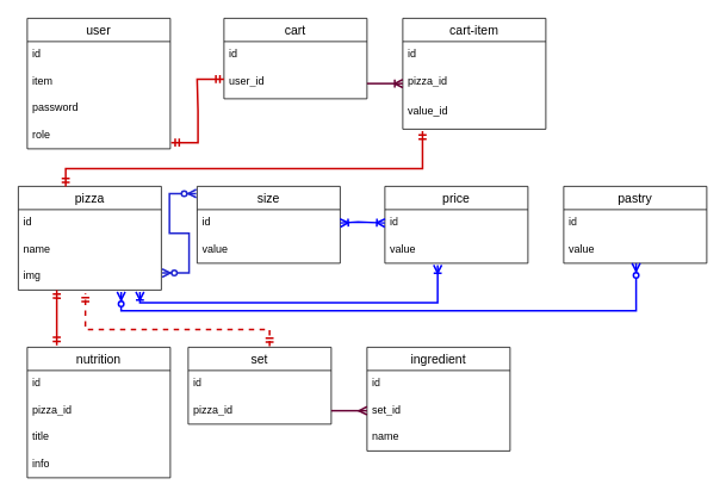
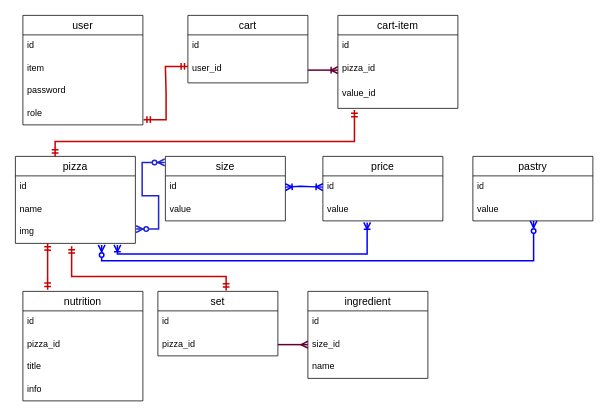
- <mxCell id="45" value="" style="edgeStyle=orthogonalEdgeStyle;fontSize=12;html=1;endArrow=ERmandOne;startArrow=ERmandOne;rounded=0;entryX=0.469;entryY=1.133;entryDx=0;entryDy=0;entryPerimeter=0;exitX=0.569;exitY=-0.014;exitDx=0;exitDy=0;exitPerimeter=0;strokeWidth=2;strokeColor=#CC0000;dashed=1;" edge="1" parent="1" source="42" target="14"><mxGeometry width="100" height="100" relative="1" as="geometry"><mxPoint x="350" y="368" as="sourcePoint" /><mxPoint x="450" y="268" as="targetPoint" /><Array as="points"><mxPoint x="301" y="368" /><mxPoint x="95" y="368" /></Array></mxGeometry></mxCell>
+ <mxCell id="45" value="" style="edgeStyle=orthogonalEdgeStyle;fontSize=12;html=1;endArrow=ERmandOne;startArrow=ERmandOne;rounded=0;entryX=0.469;entryY=1.133;entryDx=0;entryDy=0;entryPerimeter=0;exitX=0.569;exitY=-0.014;exitDx=0;exitDy=0;exitPerimeter=0;strokeWidth=2;strokeColor=#CC0000;" edge="1" parent="1" source="42" target="14"><mxGeometry width="100" height="100" relative="1" as="geometry"><mxPoint x="350" y="368" as="sourcePoint" /><mxPoint x="450" y="268" as="targetPoint" /><Array as="points"><mxPoint x="301" y="368" /><mxPoint x="95" y="368" /></Array></mxGeometry></mxCell>
- <mxCell id="48" value="set_id" style="text;strokeColor=none;fillColor=none;spacingLeft=4;spacingRight=4;overflow=hidden;rotatable=0;points=[[0,0.5],[1,0.5]];portConstraint=eastwest;fontSize=12;whiteSpace=wrap;html=1;" vertex="1" parent="46"><mxGeometry y="56" width="160" height="30" as="geometry" /></mxCell>
+ <mxCell id="48" value="size_id" style="text;strokeColor=none;fillColor=none;spacingLeft=4;spacingRight=4;overflow=hidden;rotatable=0;points=[[0,0.5],[1,0.5]];portConstraint=eastwest;fontSize=12;whiteSpace=wrap;html=1;" vertex="1" parent="46"><mxGeometry y="56" width="160" height="30" as="geometry" /></mxCell>
